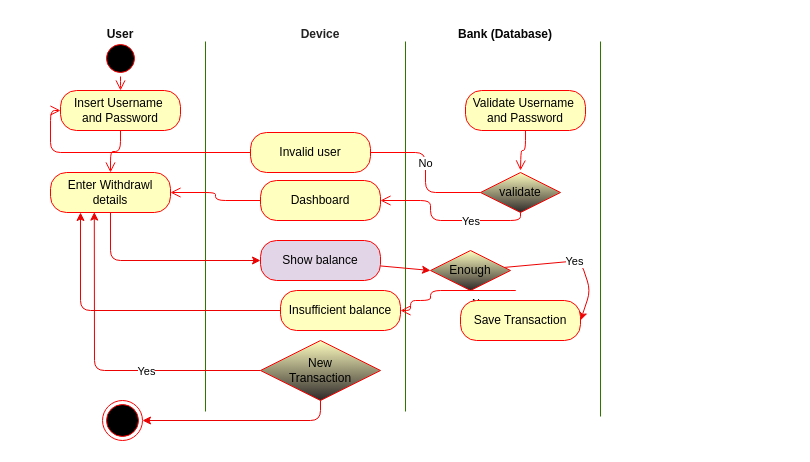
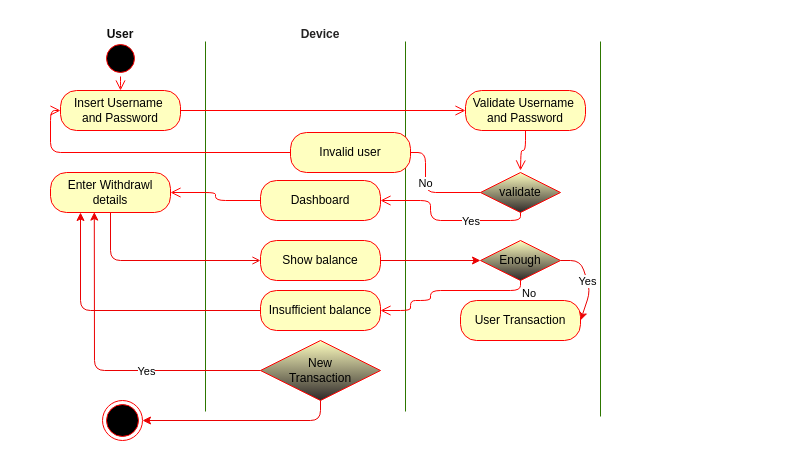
- <mxCell id="7" value="Bank (Database)" style="text;align=center;fontStyle=1;verticalAlign=middle;spacingLeft=3;spacingRight=3;rotatable=0;points=[[0,0.5],[1,0.5]];portConstraint=eastwest;fillColor=none;fontColor=#050505;" parent="1" vertex="1"><mxGeometry x="465" y="20" width="80" height="26" as="geometry" /></mxCell>
- <mxCell id="13" value="" style="edgeStyle=orthogonalEdgeStyle;html=1;verticalAlign=bottom;endArrow=open;endSize=8;strokeColor=#ff0000;" parent="1" source="12" target="19" edge="1"><mxGeometry relative="1" as="geometry"><mxPoint x="465" y="115" as="targetPoint" /></mxGeometry></mxCell>
+ <mxCell id="13" value="" style="edgeStyle=orthogonalEdgeStyle;html=1;verticalAlign=bottom;endArrow=open;endSize=8;strokeColor=#ff0000;entryX=0;entryY=0.5;entryDx=0;entryDy=0;" parent="1" source="12" target="14" edge="1"><mxGeometry relative="1" as="geometry"><mxPoint x="465" y="115" as="targetPoint" /></mxGeometry></mxCell>
- <mxCell id="27" value="Invalid user" style="rounded=1;whiteSpace=wrap;html=1;arcSize=40;fontColor=#000000;fillColor=#ffffc0;strokeColor=#ff0000;" parent="1" vertex="1"><mxGeometry x="250" y="132" width="120" height="40" as="geometry" /></mxCell>
+ <mxCell id="27" value="Invalid user" style="rounded=1;whiteSpace=wrap;html=1;arcSize=40;fontColor=#000000;fillColor=#ffffc0;strokeColor=#ff0000;" parent="1" vertex="1"><mxGeometry x="290" y="132" width="120" height="40" as="geometry" /></mxCell>
- <mxCell id="18" style="edgeStyle=none;html=1;entryX=0;entryY=0.5;entryDx=0;entryDy=0;strokeColor=#EB0203;" parent="1" source="19" target="21" edge="1"><mxGeometry relative="1" as="geometry"><Array as="points"><mxPoint x="110" y="260" /></Array></mxGeometry></mxCell>
+ <mxCell id="18" style="edgeStyle=none;html=1;entryX=0;entryY=0.5;entryDx=0;entryDy=0;strokeColor=#EB0203;endArrow=open;" parent="1" source="19" target="21" edge="1"><mxGeometry relative="1" as="geometry"><Array as="points"><mxPoint x="110" y="260" /></Array></mxGeometry></mxCell>
- <mxCell id="21" value="Show balance" style="rounded=1;whiteSpace=wrap;html=1;arcSize=40;fontColor=#000000;fillColor=#e1d5e7;strokeColor=#ff0000;" parent="1" vertex="1"><mxGeometry x="260" y="240" width="120" height="40" as="geometry" /></mxCell>
+ <mxCell id="21" value="Show balance" style="rounded=1;whiteSpace=wrap;html=1;arcSize=40;fontColor=#000000;fillColor=#ffffc0;strokeColor=#ff0000;" parent="1" vertex="1"><mxGeometry x="260" y="240" width="120" height="40" as="geometry" /></mxCell>
- <mxCell id="24" value="Enough" style="rhombus;whiteSpace=wrap;html=1;fillColor=#ffffc0;strokeColor=#ff0000;gradientColor=#2e2828;" parent="1" vertex="1"><mxGeometry x="430" y="250" width="80" height="40" as="geometry" /></mxCell>
+ <mxCell id="24" value="Enough" style="rhombus;whiteSpace=wrap;html=1;fillColor=#ffffc0;strokeColor=#ff0000;gradientColor=#2e2828;" parent="1" vertex="1"><mxGeometry x="480" y="240" width="80" height="40" as="geometry" /></mxCell>
- <mxCell id="30" value="Insufficient balance" style="rounded=1;whiteSpace=wrap;html=1;arcSize=40;fontColor=#000000;fillColor=#ffffc0;strokeColor=#ff0000;" parent="1" vertex="1"><mxGeometry x="280" y="290" width="120" height="40" as="geometry" /></mxCell>
+ <mxCell id="30" value="Insufficient balance" style="rounded=1;whiteSpace=wrap;html=1;arcSize=40;fontColor=#000000;fillColor=#ffffc0;strokeColor=#ff0000;" parent="1" vertex="1"><mxGeometry x="260" y="290" width="120" height="40" as="geometry" /></mxCell>
- <mxCell id="28" value="Save Transaction" style="rounded=1;whiteSpace=wrap;html=1;arcSize=40;fontColor=#000000;fillColor=#ffffc0;strokeColor=#ff0000;" parent="1" vertex="1"><mxGeometry x="460" y="300" width="120" height="40" as="geometry" /></mxCell>
+ <mxCell id="28" value="User Transaction" style="rounded=1;whiteSpace=wrap;html=1;arcSize=40;fontColor=#000000;fillColor=#ffffc0;strokeColor=#ff0000;" parent="1" vertex="1"><mxGeometry x="460" y="300" width="120" height="40" as="geometry" /></mxCell>
